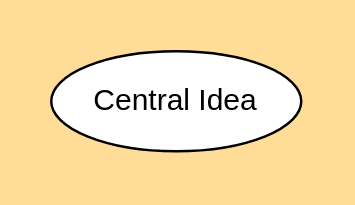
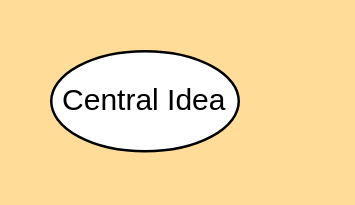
- <mxCell id="2" value="Central Idea" style="ellipse;whiteSpace=wrap;html=1;align=center;container=1;recursiveResize=0;treeFolding=1;" vertex="1" parent="1"><mxGeometry x="20" y="20" width="100" height="40" as="geometry" /></mxCell>
+ <mxCell id="2" value="Central Idea" style="ellipse;whiteSpace=wrap;html=1;align=center;container=1;recursiveResize=0;treeFolding=1;" vertex="1" parent="1"><mxGeometry x="20" y="20" width="75" height="40" as="geometry" /></mxCell>
